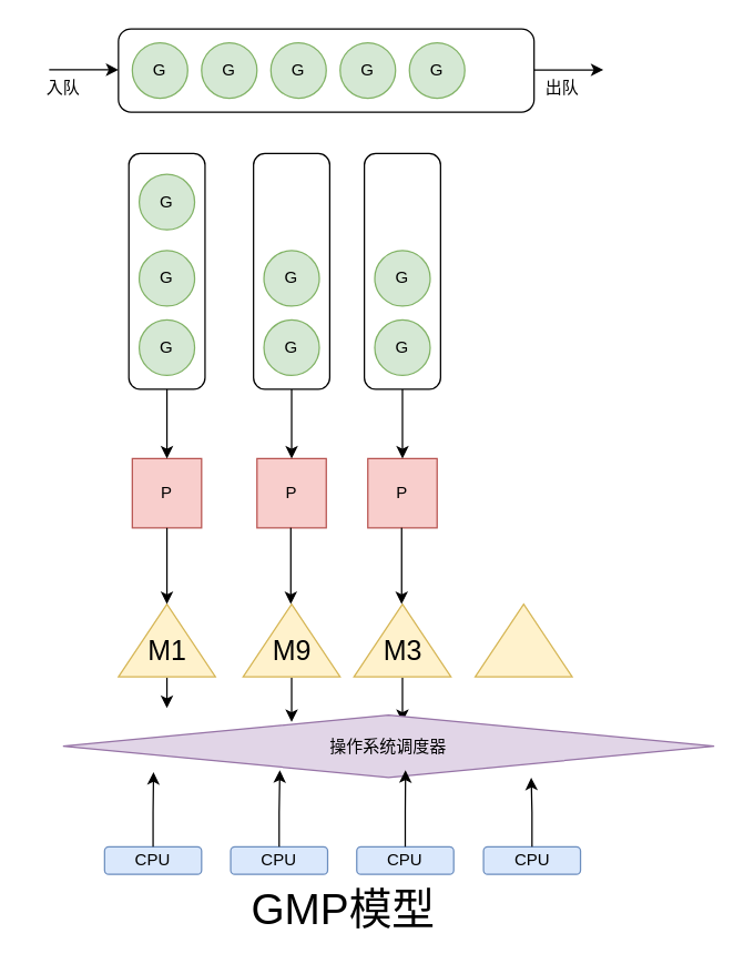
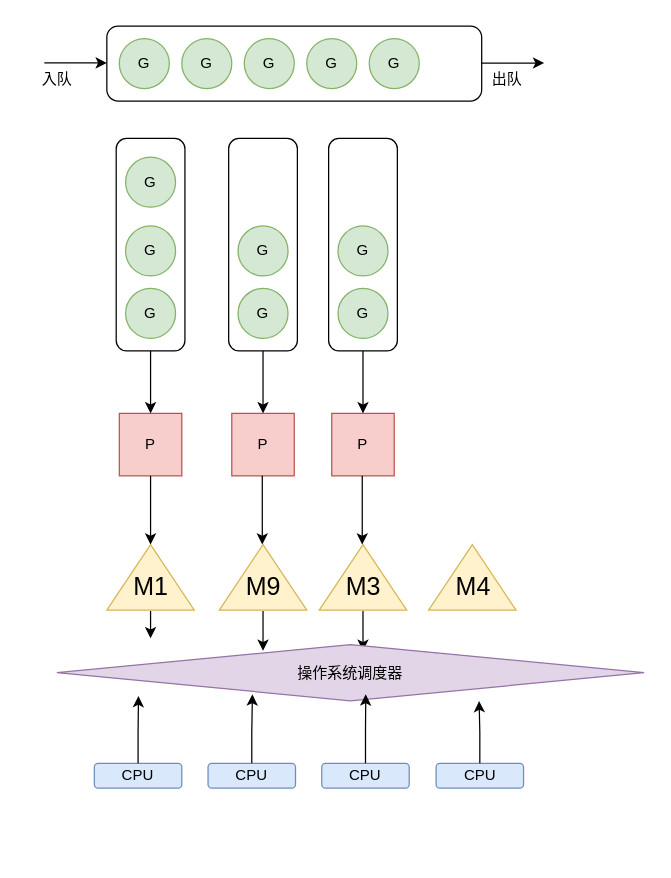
+ <mxCell id="34" value="M4" style="text;html=1;align=center;verticalAlign=middle;resizable=0;points=[];autosize=1;strokeColor=none;fillColor=none;fontSize=20;" parent="32" vertex="1"><mxGeometry x="10" y="13.13" width="50" height="40" as="geometry" /></mxCell>
- <mxCell id="55" value="&lt;font style=&quot;font-size: 31px;&quot;&gt;GMP模型&lt;/font&gt;" style="text;html=1;align=center;verticalAlign=middle;resizable=0;points=[];autosize=1;strokeColor=none;fillColor=none;fontSize=31;" parent="1" vertex="1"><mxGeometry x="167" y="630" width="160" height="50" as="geometry" /></mxCell>
